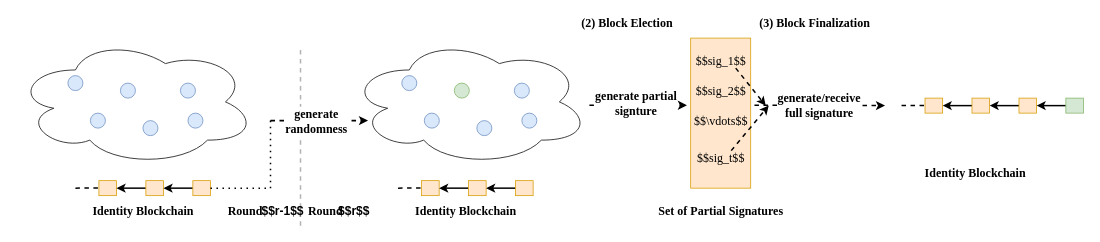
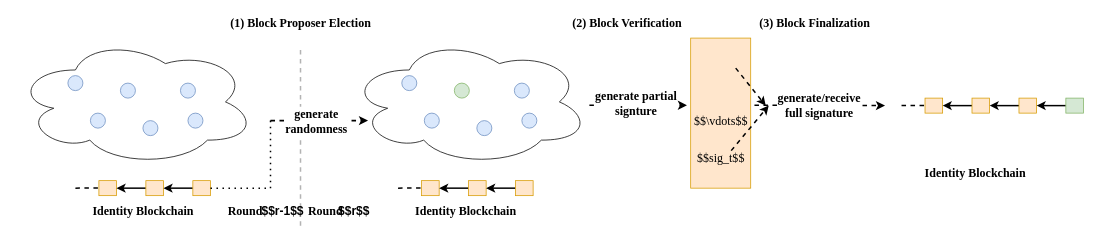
+ <mxCell id="53" value="(1) Block Proposer Election" style="text;html=1;align=center;verticalAlign=middle;resizable=0;points=[];autosize=1;strokeColor=none;fillColor=none;fontSize=16;fontFamily=Times New Roman;fontStyle=1" parent="2" vertex="1"><mxGeometry x="280" width="200" height="20" as="geometry" /></mxCell>
- <mxCell id="54" value="(2) Block Election" style="text;html=1;align=center;verticalAlign=middle;resizable=0;points=[];autosize=1;strokeColor=none;fillColor=none;fontSize=16;fontFamily=Times New Roman;fontStyle=1" parent="2" vertex="1"><mxGeometry x="735" width="160" height="20" as="geometry" /></mxCell>
+ <mxCell id="54" value="(2) Block Verification" style="text;html=1;align=center;verticalAlign=middle;resizable=0;points=[];autosize=1;strokeColor=none;fillColor=none;fontSize=16;fontFamily=Times New Roman;fontStyle=1" parent="2" vertex="1"><mxGeometry x="735" width="160" height="20" as="geometry" /></mxCell>
- <mxCell id="59" value="$$sig_1$$" style="text;html=1;align=center;verticalAlign=middle;resizable=0;points=[];autosize=1;strokeColor=none;fillColor=none;fontSize=16;fontFamily=Times New Roman;" parent="57" vertex="1"><mxGeometry x="5" y="20" width="80" height="20" as="geometry" /></mxCell>
- <mxCell id="60" value="$$sig_2$$" style="text;html=1;align=center;verticalAlign=middle;resizable=0;points=[];autosize=1;strokeColor=none;fillColor=none;fontSize=16;fontFamily=Times New Roman;" parent="57" vertex="1"><mxGeometry x="5" y="60" width="80" height="20" as="geometry" /></mxCell>
- <mxCell id="56" value="Set of Partial Signatures" style="text;html=1;align=center;verticalAlign=middle;resizable=0;points=[];autosize=1;strokeColor=none;fillColor=none;fontSize=16;fontFamily=Times New Roman;fontStyle=1" parent="2" vertex="1"><mxGeometry x="850" y="250" width="180" height="20" as="geometry" /></mxCell>
